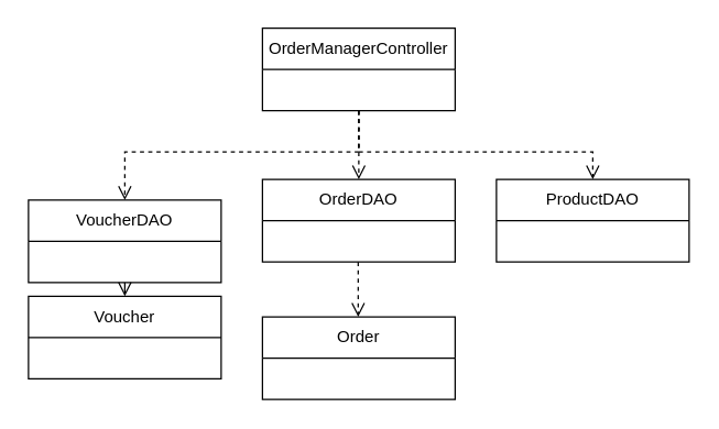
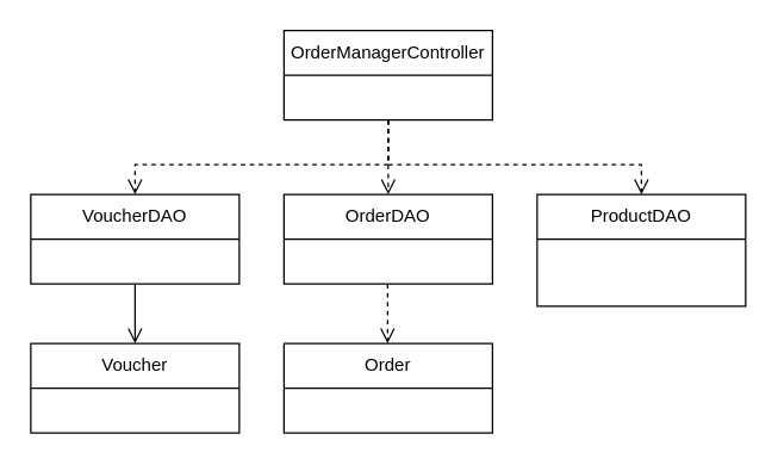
- <mxCell id="5" value="ProductDAO" style="swimlane;fontStyle=0;childLayout=stackLayout;horizontal=1;startSize=30;horizontalStack=0;resizeParent=1;resizeParentMax=0;resizeLast=0;collapsible=1;marginBottom=0;whiteSpace=wrap;html=1;" parent="1" vertex="1"><mxGeometry x="360" y="130" width="140" height="60" as="geometry" /></mxCell>
+ <mxCell id="5" value="ProductDAO" style="swimlane;fontStyle=0;childLayout=stackLayout;horizontal=1;startSize=30;horizontalStack=0;resizeParent=1;resizeParentMax=0;resizeLast=0;collapsible=1;marginBottom=0;whiteSpace=wrap;html=1;" parent="1" vertex="1"><mxGeometry x="360" y="130" width="140" height="75" as="geometry" /></mxCell>
- <mxCell id="4" value="VoucherDAO" style="swimlane;fontStyle=0;childLayout=stackLayout;horizontal=1;startSize=30;horizontalStack=0;resizeParent=1;resizeParentMax=0;resizeLast=0;collapsible=1;marginBottom=0;whiteSpace=wrap;html=1;" parent="1" vertex="1"><mxGeometry x="20" y="145" width="140" height="60" as="geometry" /></mxCell>
+ <mxCell id="4" value="VoucherDAO" style="swimlane;fontStyle=0;childLayout=stackLayout;horizontal=1;startSize=30;horizontalStack=0;resizeParent=1;resizeParentMax=0;resizeLast=0;collapsible=1;marginBottom=0;whiteSpace=wrap;html=1;" parent="1" vertex="1"><mxGeometry x="20" y="130" width="140" height="60" as="geometry" /></mxCell>
- <mxCell id="6" value="Voucher" style="swimlane;fontStyle=0;childLayout=stackLayout;horizontal=1;startSize=30;horizontalStack=0;resizeParent=1;resizeParentMax=0;resizeLast=0;collapsible=1;marginBottom=0;whiteSpace=wrap;html=1;" parent="1" vertex="1"><mxGeometry x="20" y="215" width="140" height="60" as="geometry" /></mxCell>
+ <mxCell id="6" value="Voucher" style="swimlane;fontStyle=0;childLayout=stackLayout;horizontal=1;startSize=30;horizontalStack=0;resizeParent=1;resizeParentMax=0;resizeLast=0;collapsible=1;marginBottom=0;whiteSpace=wrap;html=1;" parent="1" vertex="1"><mxGeometry x="20" y="230" width="140" height="60" as="geometry" /></mxCell>
